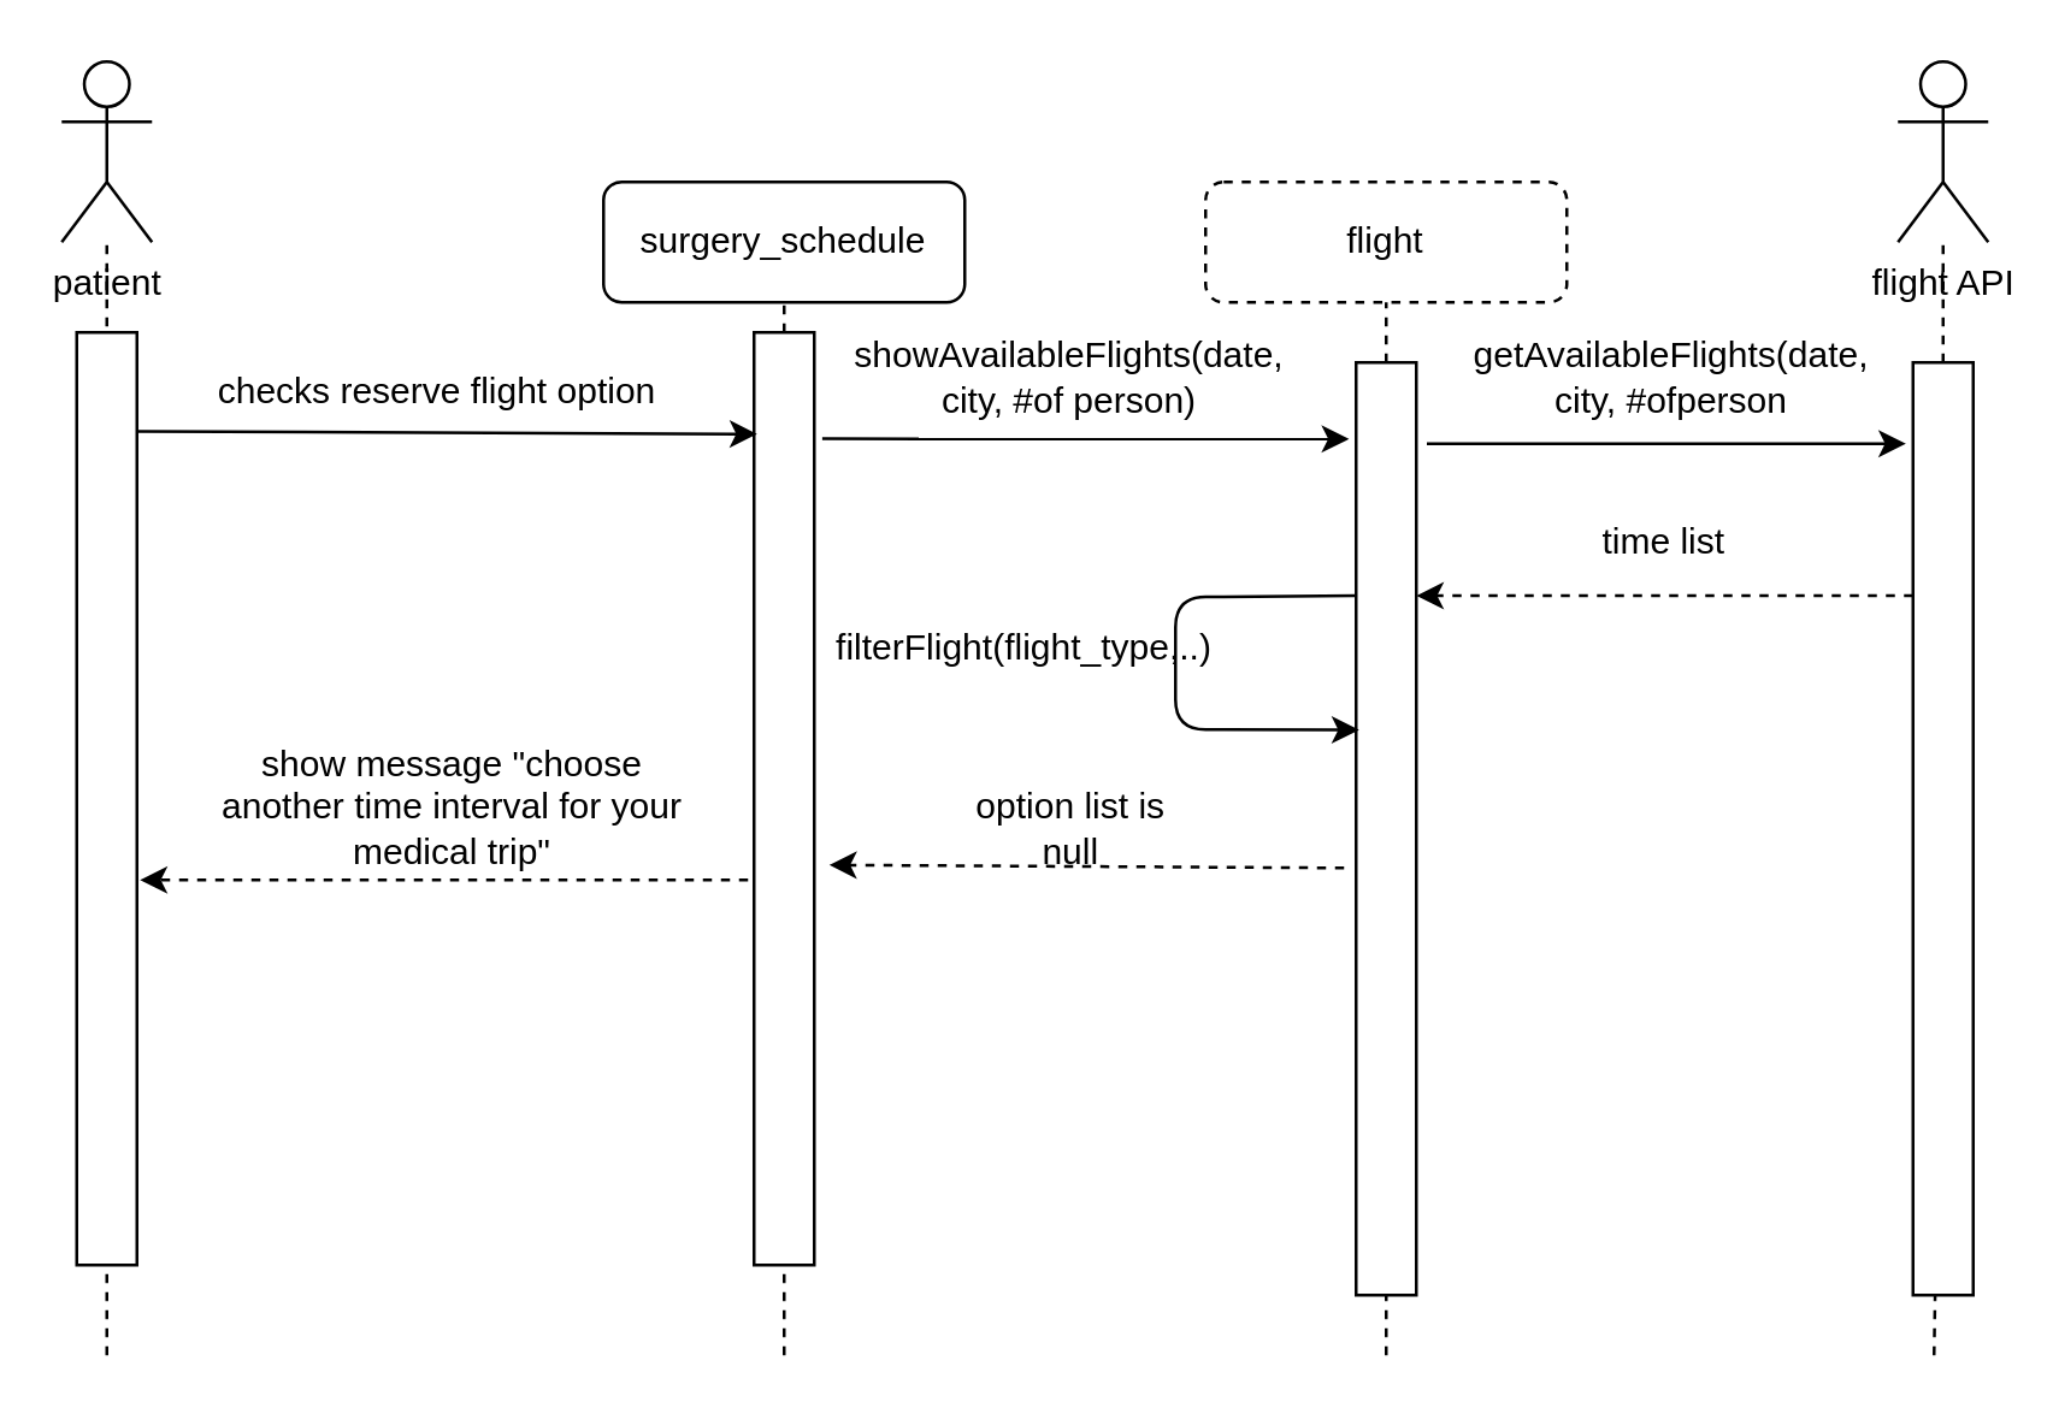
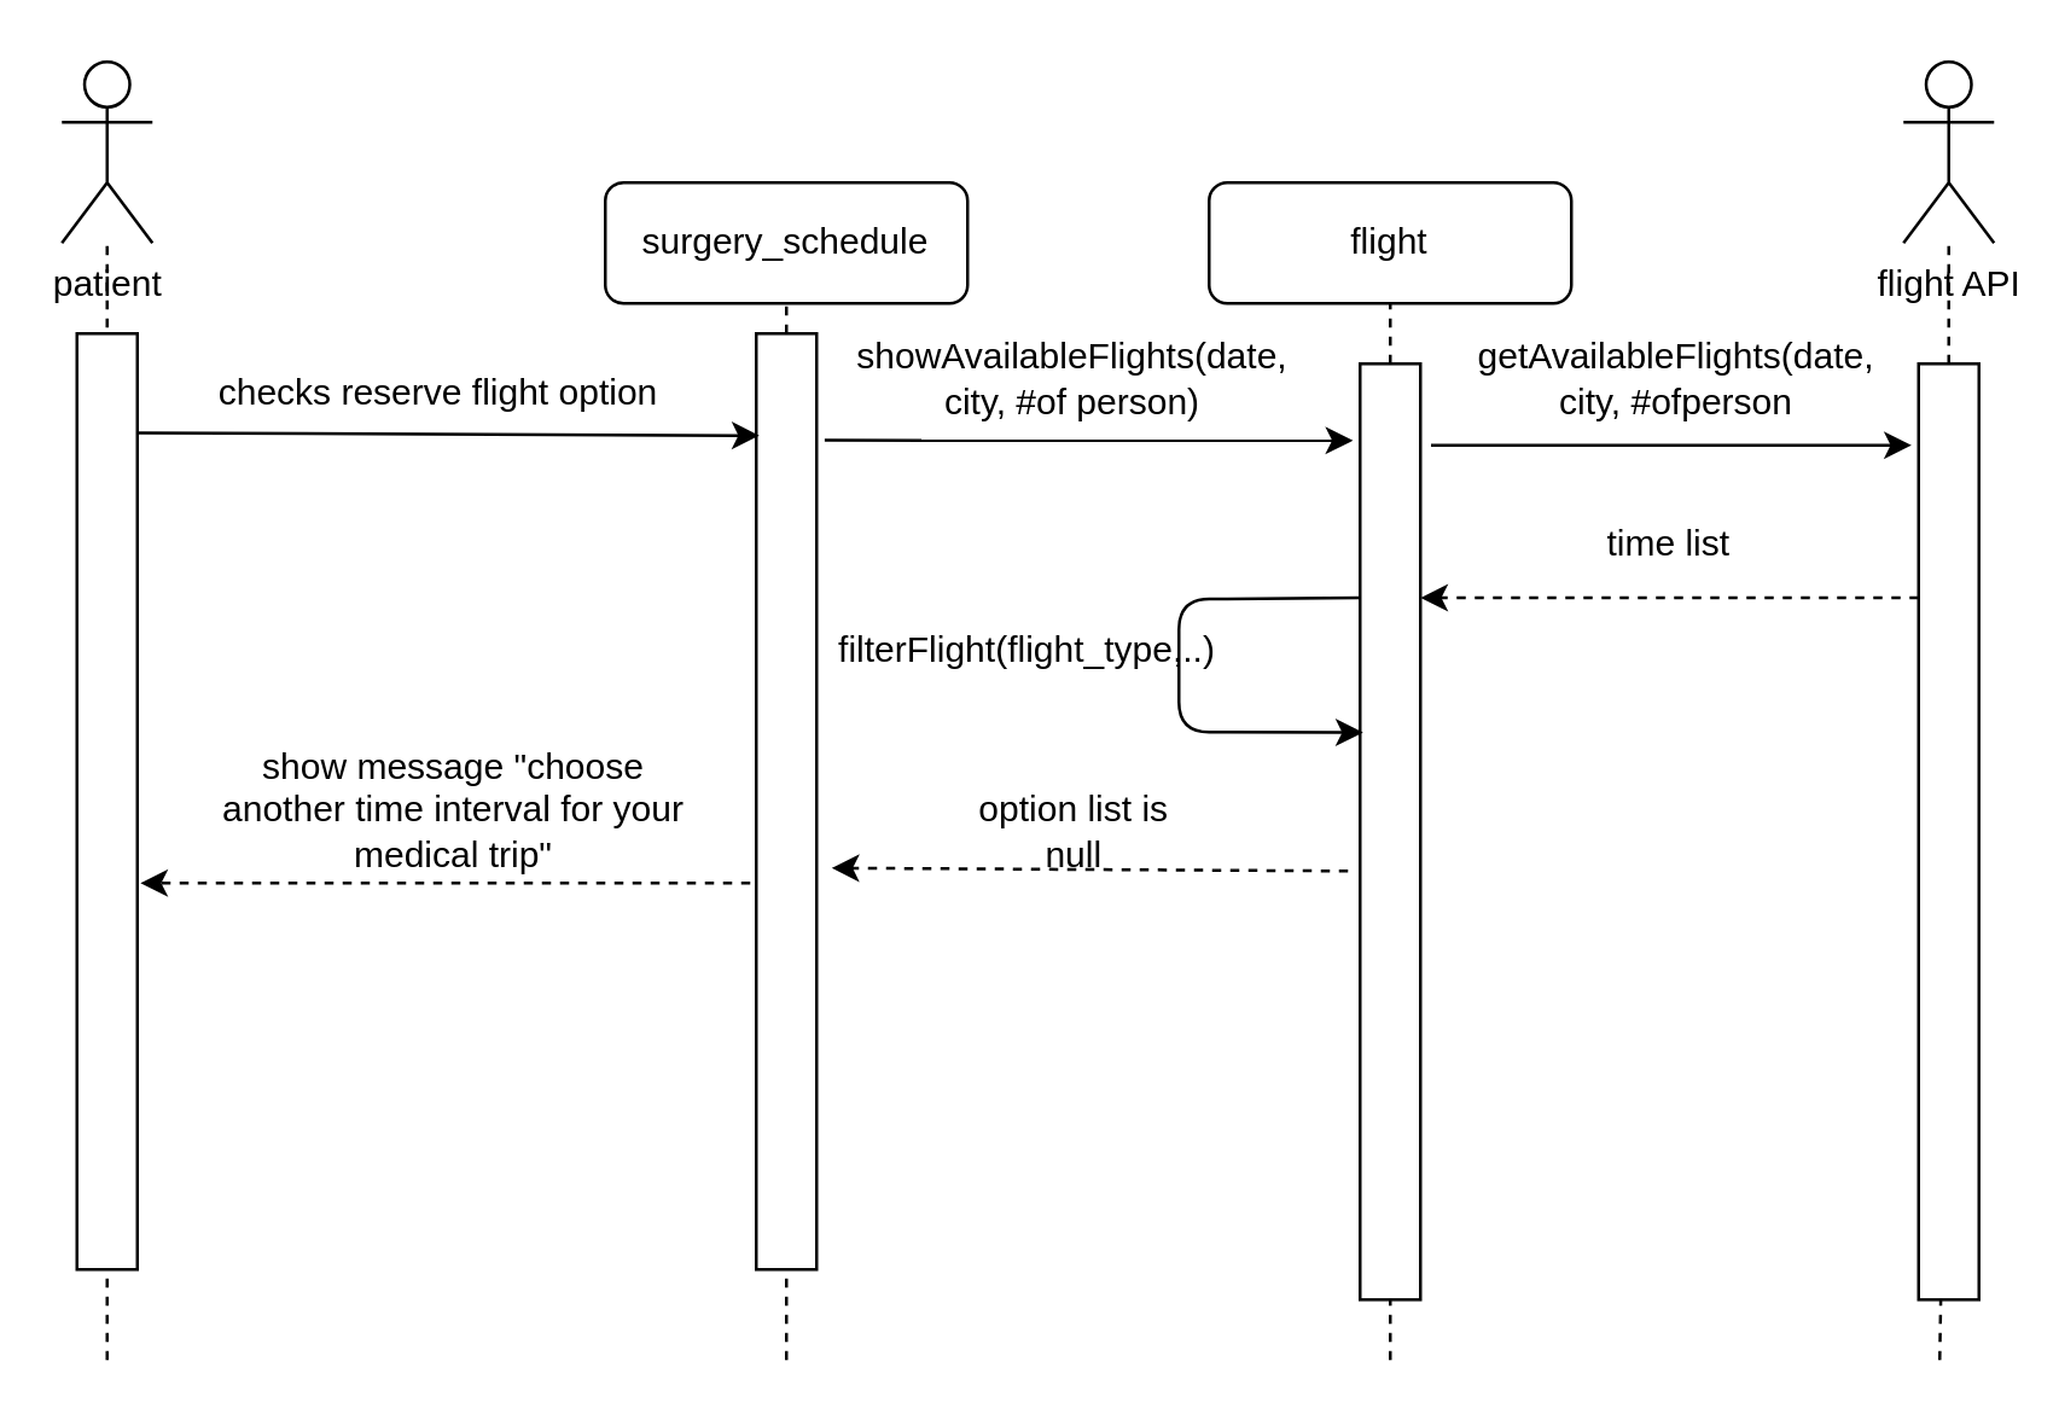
- <mxCell id="9" value="flight" style="rounded=1;whiteSpace=wrap;html=1;dashed=1;" parent="1" vertex="1"><mxGeometry x="400" y="60" width="120" height="40" as="geometry" /></mxCell>
+ <mxCell id="9" value="flight" style="rounded=1;whiteSpace=wrap;html=1;" parent="1" vertex="1"><mxGeometry x="400" y="60" width="120" height="40" as="geometry" /></mxCell>
